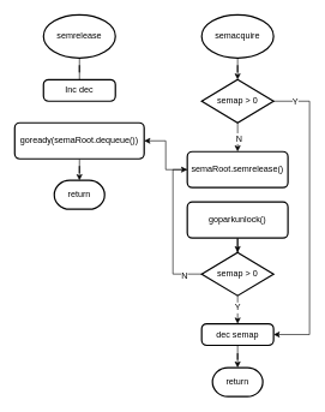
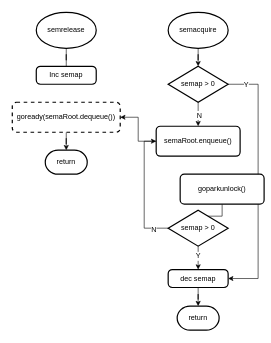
- <mxCell id="2" value="&lt;span style=&quot;white-space: normal&quot;&gt;Inc dec&lt;/span&gt;" style="rounded=1;whiteSpace=wrap;html=1;absoluteArcSize=1;arcSize=14;strokeWidth=2;" vertex="1" parent="1"><mxGeometry x="60" y="110" width="100" height="30" as="geometry" /></mxCell>
+ <mxCell id="2" value="&lt;span style=&quot;white-space: normal&quot;&gt;Inc semap&lt;/span&gt;" style="rounded=1;whiteSpace=wrap;html=1;absoluteArcSize=1;arcSize=14;strokeWidth=2;" vertex="1" parent="1"><mxGeometry x="60" y="110" width="100" height="30" as="geometry" /></mxCell>
- <mxCell id="6" value="&lt;span style=&quot;white-space: normal&quot;&gt;goready(semaRoot.dequeue())&lt;/span&gt;" style="rounded=1;whiteSpace=wrap;html=1;absoluteArcSize=1;arcSize=14;strokeWidth=2;" vertex="1" parent="1"><mxGeometry x="20" y="170" width="180" height="50" as="geometry" /></mxCell>
+ <mxCell id="6" value="&lt;span style=&quot;white-space: normal&quot;&gt;goready(semaRoot.dequeue())&lt;/span&gt;" style="rounded=1;whiteSpace=wrap;html=1;absoluteArcSize=1;arcSize=14;strokeWidth=2;dashed=1;" vertex="1" parent="1"><mxGeometry x="20" y="170" width="180" height="50" as="geometry" /></mxCell>
- <mxCell id="19" value="&lt;span style=&quot;white-space: normal&quot;&gt;semaRoot.semrelease()&lt;/span&gt;" style="rounded=1;whiteSpace=wrap;html=1;absoluteArcSize=1;arcSize=14;strokeWidth=2;" vertex="1" parent="1"><mxGeometry x="260" y="210" width="140" height="50" as="geometry" /></mxCell>
+ <mxCell id="19" value="&lt;span style=&quot;white-space: normal&quot;&gt;semaRoot.enqueue()&lt;/span&gt;" style="rounded=1;whiteSpace=wrap;html=1;absoluteArcSize=1;arcSize=14;strokeWidth=2;" vertex="1" parent="1"><mxGeometry x="260" y="210" width="140" height="50" as="geometry" /></mxCell>
- <mxCell id="21" value="&lt;span style=&quot;white-space: normal&quot;&gt;goparkunlock()&lt;/span&gt;" style="rounded=1;whiteSpace=wrap;html=1;absoluteArcSize=1;arcSize=14;strokeWidth=2;" vertex="1" parent="1"><mxGeometry x="260" y="280" width="140" height="50" as="geometry" /></mxCell>
+ <mxCell id="21" value="&lt;span style=&quot;white-space: normal&quot;&gt;goparkunlock()&lt;/span&gt;" style="rounded=1;whiteSpace=wrap;html=1;absoluteArcSize=1;arcSize=14;strokeWidth=2;" vertex="1" parent="1"><mxGeometry x="300" y="290" width="140" height="50" as="geometry" /></mxCell>
